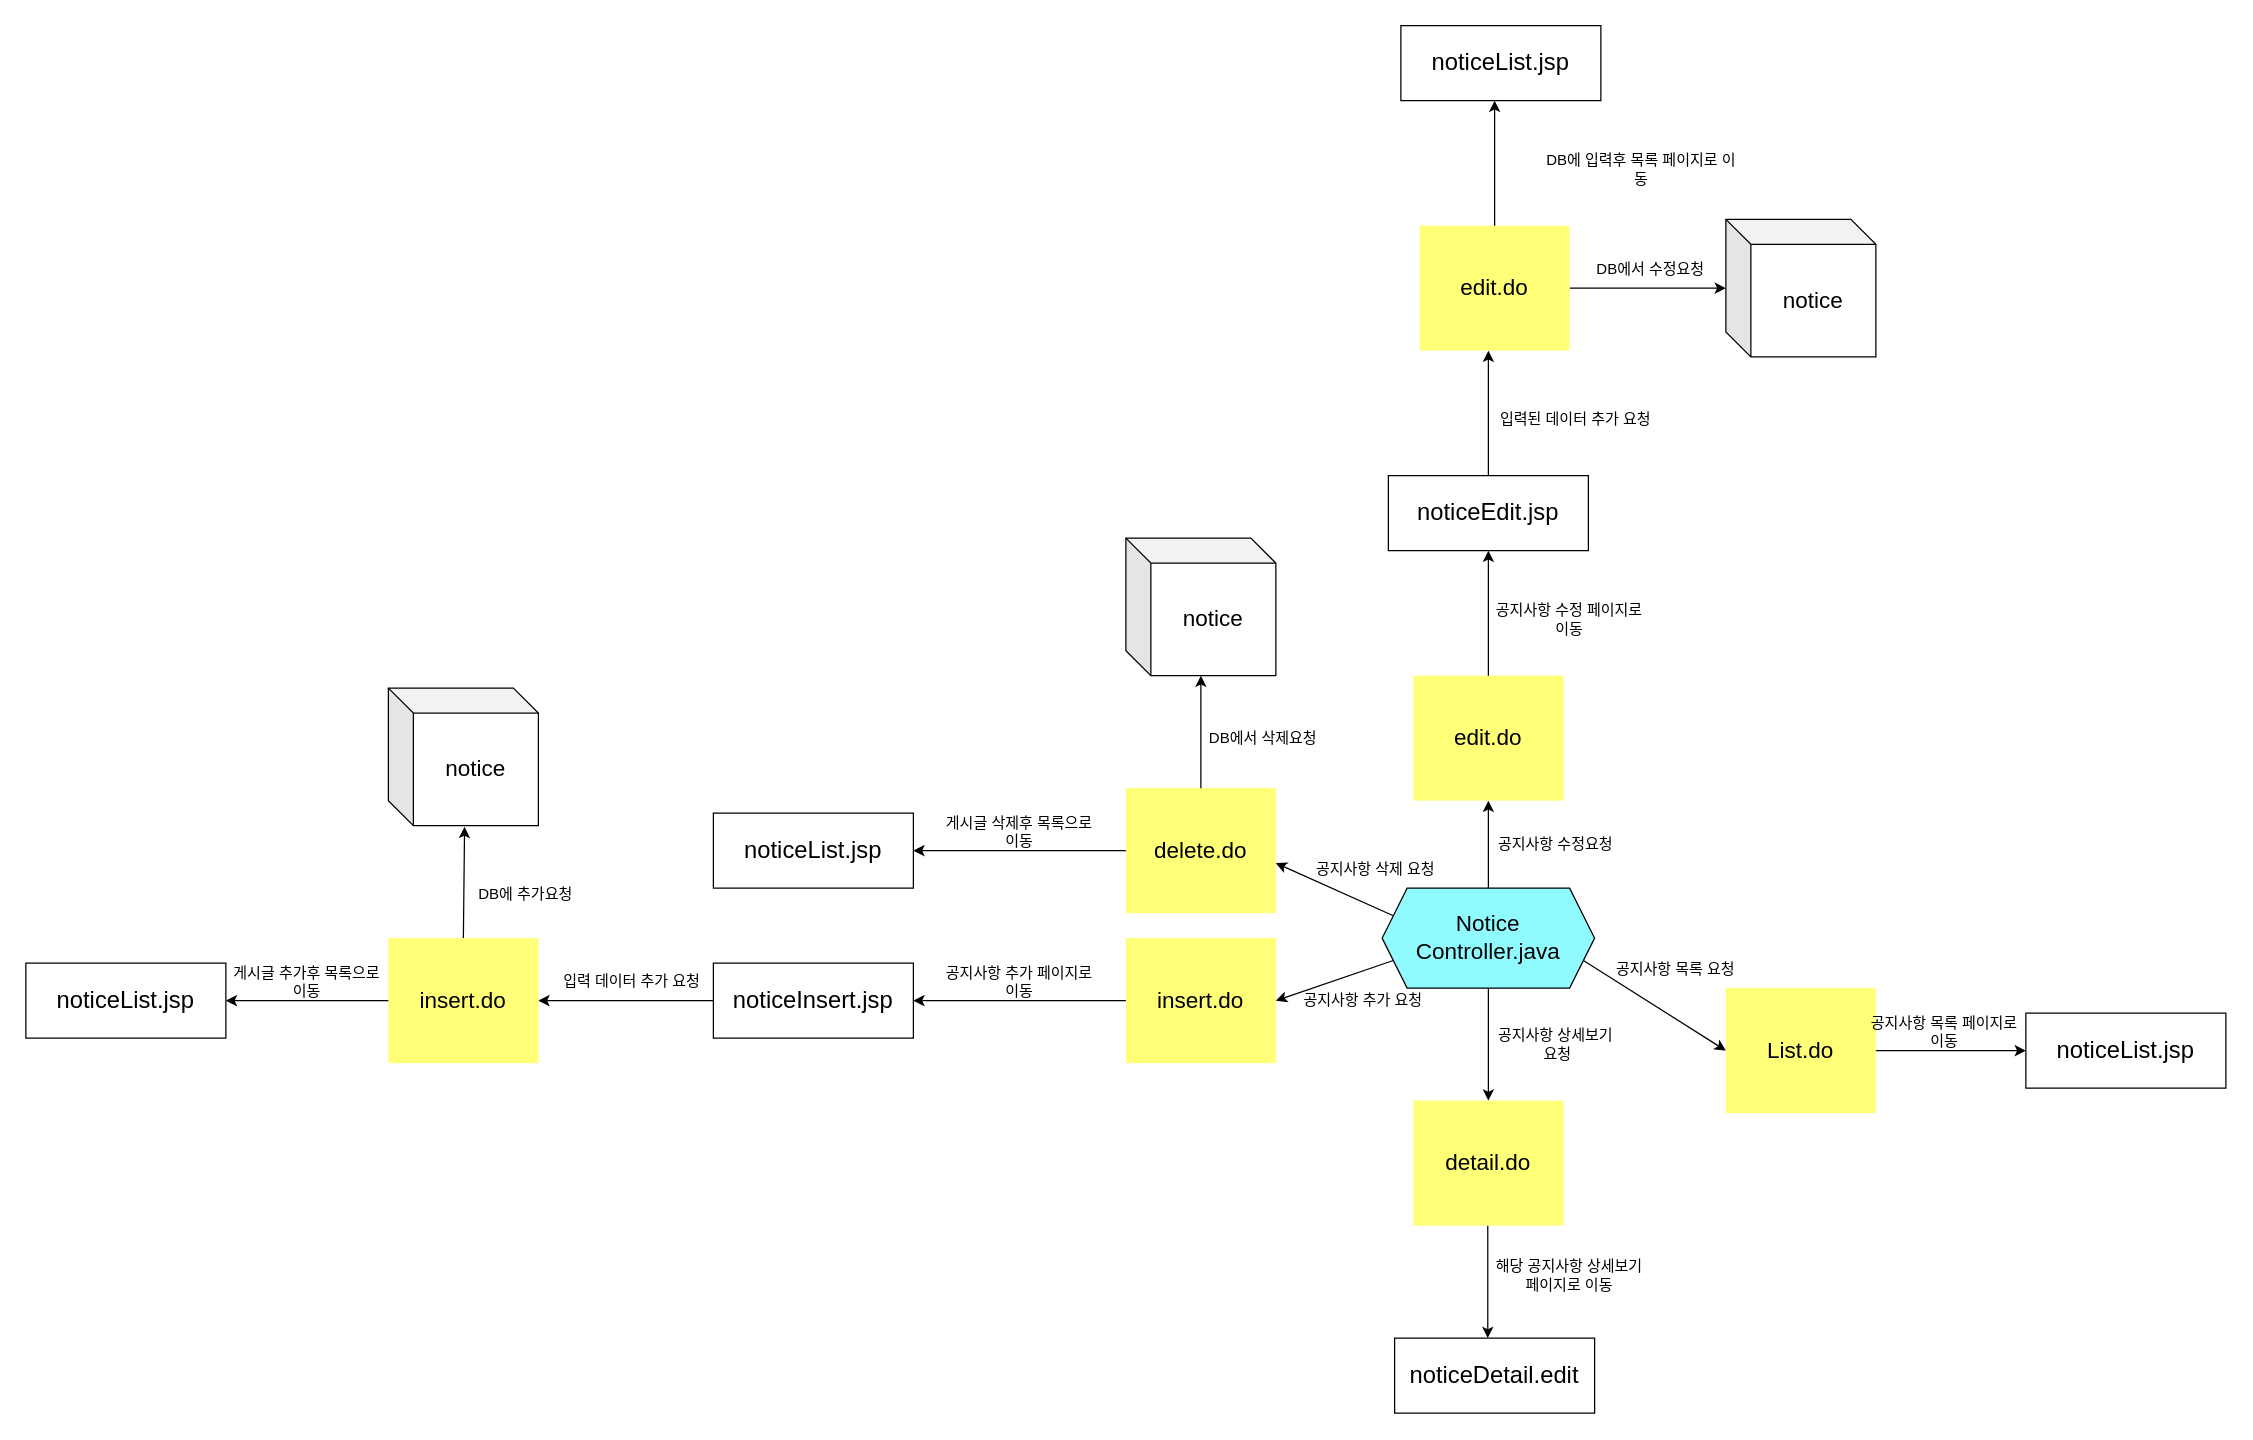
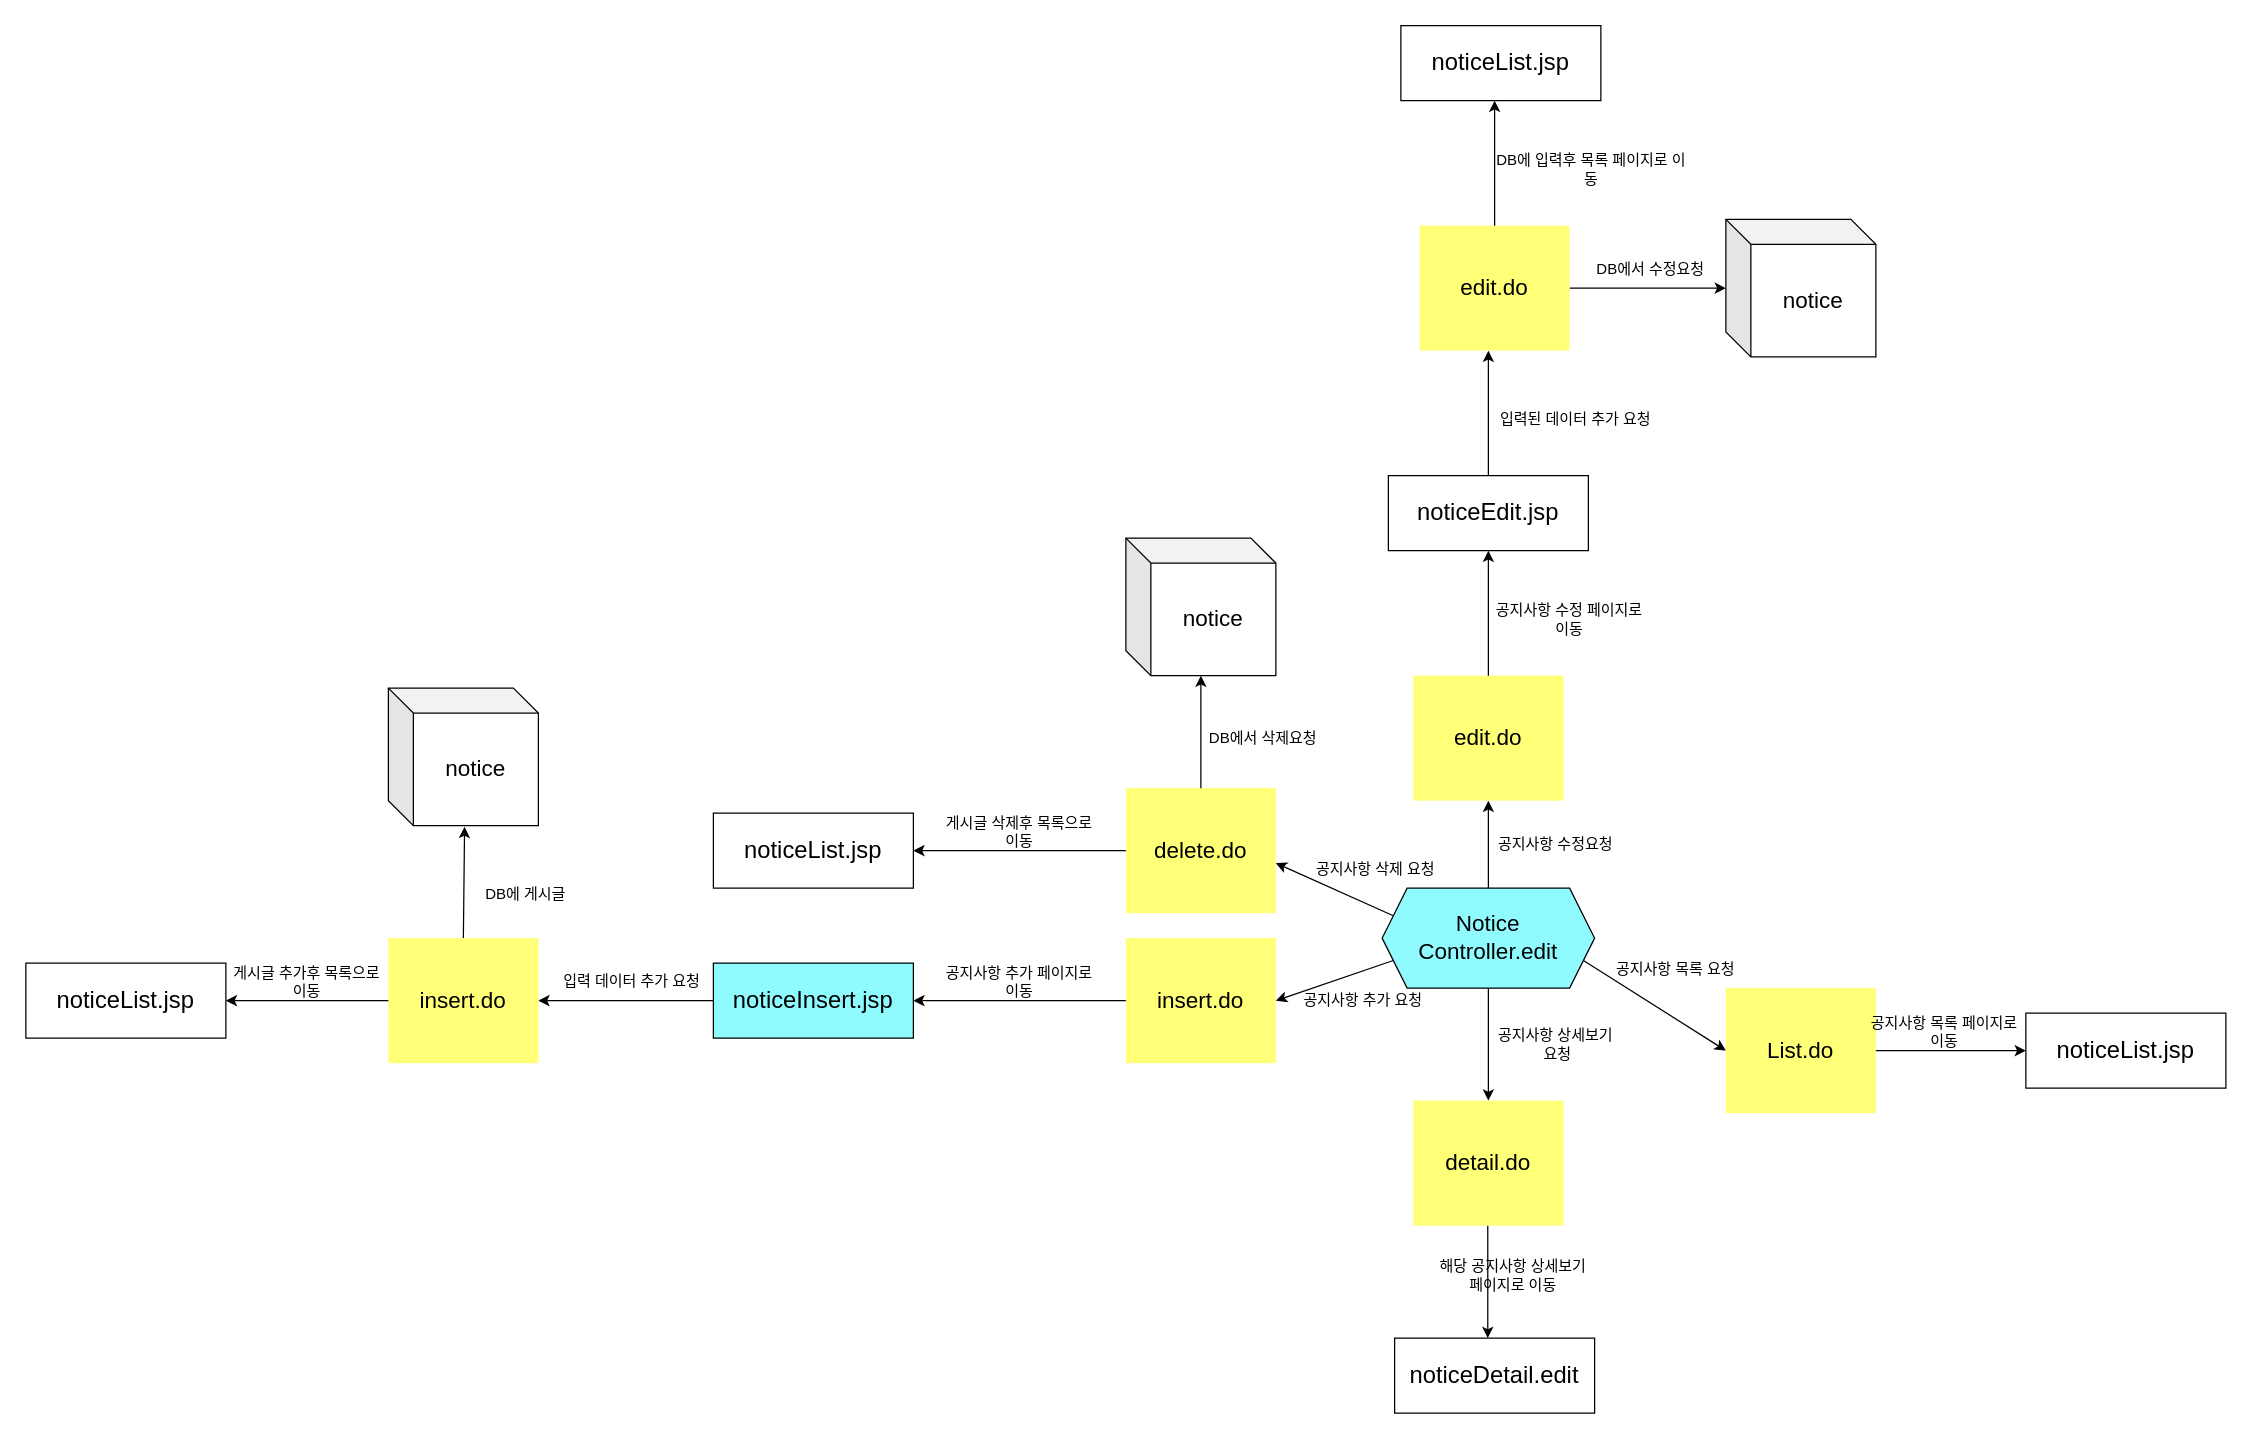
- <mxCell id="52" value="DB에 입력후 목록 페이지로 이동" style="text;html=1;strokeColor=none;fillColor=none;align=center;verticalAlign=middle;whiteSpace=wrap;rounded=0;" vertex="1" parent="1"><mxGeometry x="1235" y="120" width="155" height="30" as="geometry" /></mxCell>
+ <mxCell id="52" value="DB에 입력후 목록 페이지로 이동" style="text;html=1;strokeColor=none;fillColor=none;align=center;verticalAlign=middle;whiteSpace=wrap;rounded=0;" vertex="1" parent="1"><mxGeometry x="1195" y="120" width="155" height="30" as="geometry" /></mxCell>
- <mxCell id="34" value="DB에 추가요청" style="text;html=1;strokeColor=none;fillColor=none;align=center;verticalAlign=middle;whiteSpace=wrap;rounded=0;" vertex="1" parent="1"><mxGeometry x="360" y="700" width="120" height="30" as="geometry" /></mxCell>
+ <mxCell id="34" value="DB에 게시글" style="text;html=1;strokeColor=none;fillColor=none;align=center;verticalAlign=middle;whiteSpace=wrap;rounded=0;" vertex="1" parent="1"><mxGeometry x="360" y="700" width="120" height="30" as="geometry" /></mxCell>
- <mxCell id="9" value="&lt;font style=&quot;font-size: 18px;&quot;&gt;Notice&lt;br style=&quot;border-color: var(--border-color);&quot;&gt;Controller.java&lt;/font&gt;" style="shape=hexagon;perimeter=hexagonPerimeter2;whiteSpace=wrap;html=1;fixedSize=1;fillColor=#8FFBFF;" vertex="1" parent="1"><mxGeometry x="1105" y="710" width="170" height="80" as="geometry" /></mxCell>
+ <mxCell id="9" value="&lt;font style=&quot;font-size: 18px;&quot;&gt;Notice&lt;br style=&quot;border-color: var(--border-color);&quot;&gt;Controller.edit&lt;/font&gt;" style="shape=hexagon;perimeter=hexagonPerimeter2;whiteSpace=wrap;html=1;fixedSize=1;fillColor=#8FFBFF;" vertex="1" parent="1"><mxGeometry x="1105" y="710" width="170" height="80" as="geometry" /></mxCell>
- <mxCell id="18" value="&lt;font style=&quot;font-size: 19px;&quot;&gt;noticeInsert.jsp&lt;/font&gt;" style="rounded=0;whiteSpace=wrap;html=1;" vertex="1" parent="1"><mxGeometry x="570" y="770" width="160" height="60" as="geometry" /></mxCell>
+ <mxCell id="18" value="&lt;font style=&quot;font-size: 19px;&quot;&gt;noticeInsert.jsp&lt;/font&gt;" style="rounded=0;whiteSpace=wrap;html=1;fillColor=#8ffbff;" vertex="1" parent="1"><mxGeometry x="570" y="770" width="160" height="60" as="geometry" /></mxCell>
- <mxCell id="40" value="해당 공지사항 상세보기 페이지로 이동" style="text;html=1;strokeColor=none;fillColor=none;align=center;verticalAlign=middle;whiteSpace=wrap;rounded=0;" vertex="1" parent="1"><mxGeometry x="1190" y="1005" width="130" height="30" as="geometry" /></mxCell>
+ <mxCell id="40" value="해당 공지사항 상세보기 페이지로 이동" style="text;html=1;strokeColor=none;fillColor=none;align=center;verticalAlign=middle;whiteSpace=wrap;rounded=0;" vertex="1" parent="1"><mxGeometry x="1145" y="1005" width="130" height="30" as="geometry" /></mxCell>
